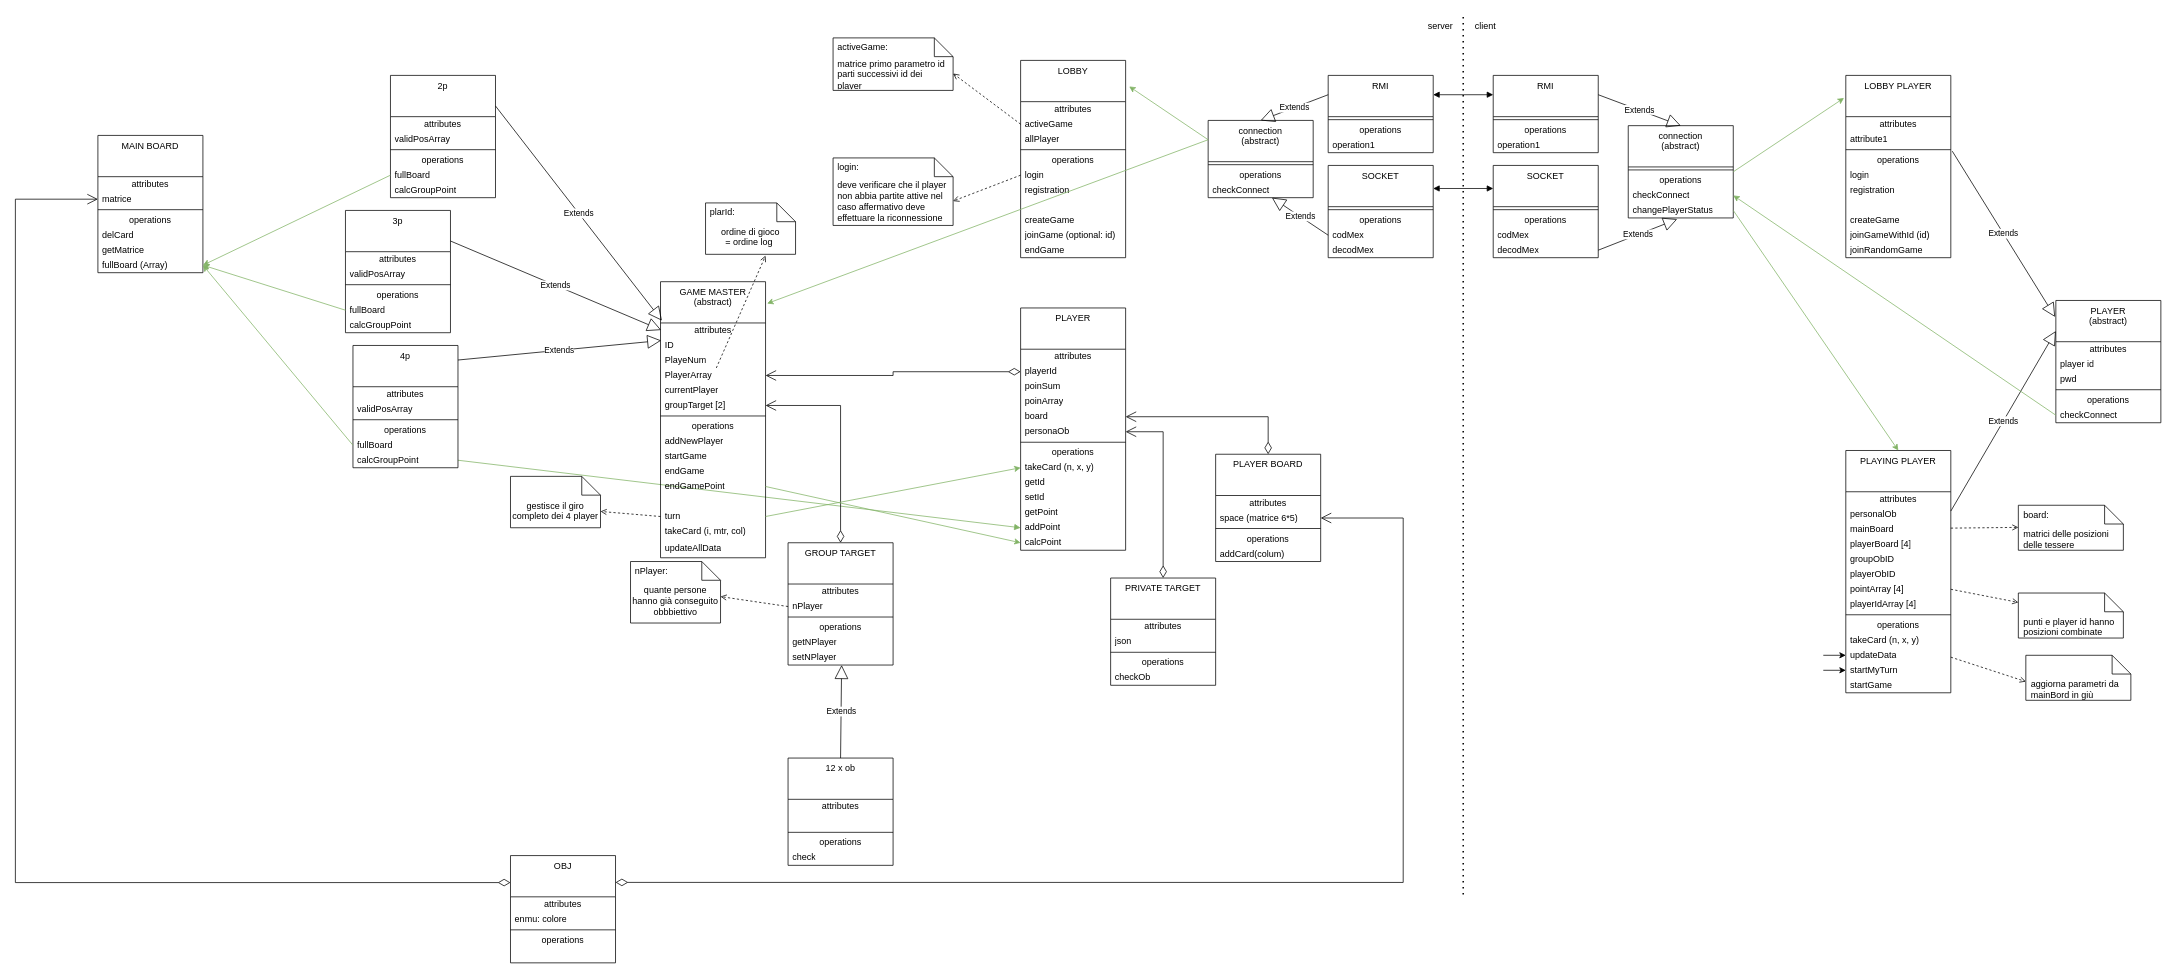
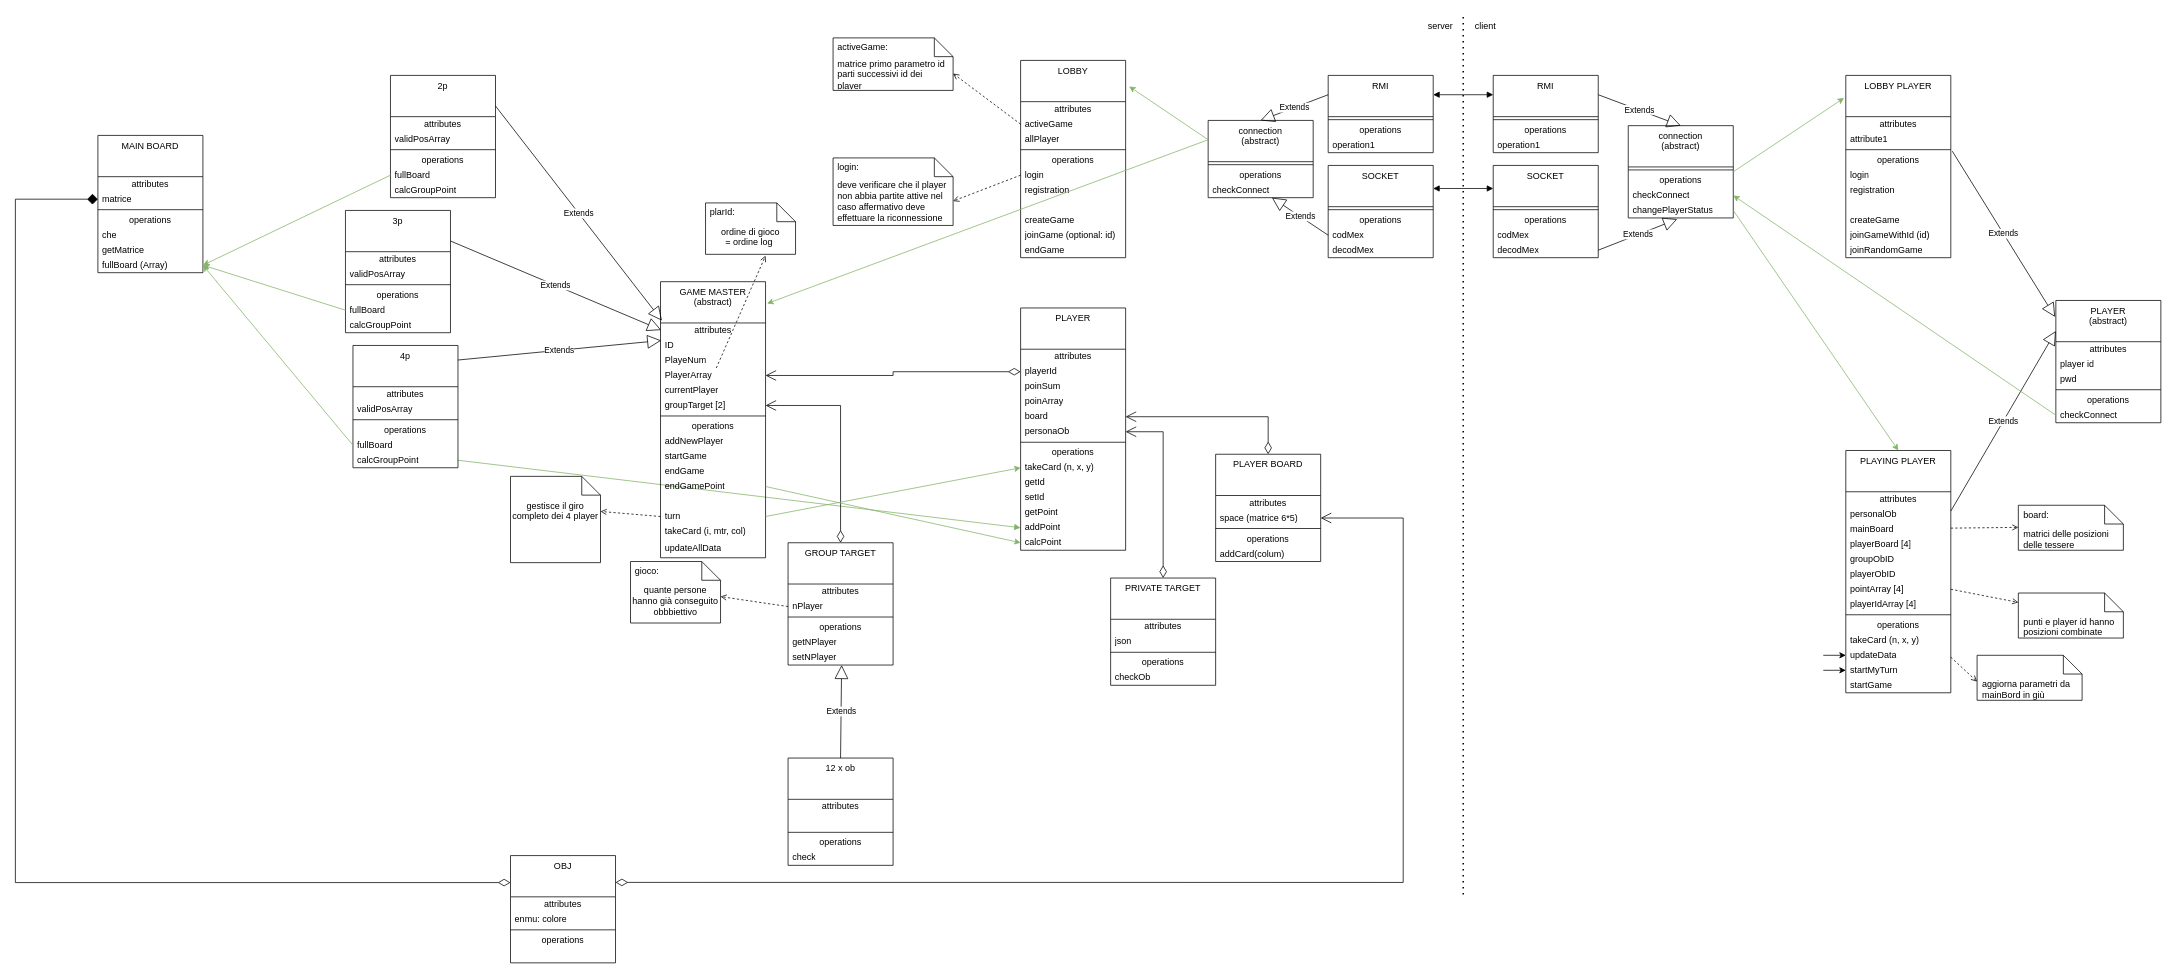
- <mxCell id="198" value="" style="endArrow=open;html=1;endSize=12;startArrow=diamondThin;startSize=14;startFill=0;edgeStyle=orthogonalEdgeStyle;align=left;verticalAlign=bottom;rounded=0;entryX=0;entryY=0.5;entryDx=0;entryDy=0;" edge="1" parent="1" source="172" target="121"><mxGeometry x="-1" y="3" relative="1" as="geometry"><mxPoint x="1030" y="1096.25" as="sourcePoint" /><mxPoint x="960" y="690.25" as="targetPoint" /><Array as="points"><mxPoint x="20" y="1176" /><mxPoint x="20" y="265" /></Array></mxGeometry></mxCell>
+ <mxCell id="198" value="" style="endArrow=diamond;html=1;endSize=12;startArrow=diamondThin;startSize=14;startFill=0;edgeStyle=orthogonalEdgeStyle;align=left;verticalAlign=bottom;rounded=0;entryX=0;entryY=0.5;entryDx=0;entryDy=0;" edge="1" parent="1" source="172" target="121"><mxGeometry x="-1" y="3" relative="1" as="geometry"><mxPoint x="1030" y="1096.25" as="sourcePoint" /><mxPoint x="960" y="690.25" as="targetPoint" /><Array as="points"><mxPoint x="20" y="1176" /><mxPoint x="20" y="265" /></Array></mxGeometry></mxCell>
- <mxCell id="124" value="delCard" style="text;html=1;strokeColor=none;fillColor=none;align=left;verticalAlign=middle;spacingLeft=4;spacingRight=4;overflow=hidden;rotatable=0;points=[[0,0.5],[1,0.5]];portConstraint=eastwest;whiteSpace=wrap;" vertex="1" parent="119"><mxGeometry y="123" width="140" height="20" as="geometry" /></mxCell>
+ <mxCell id="124" value="che" style="text;html=1;strokeColor=none;fillColor=none;align=left;verticalAlign=middle;spacingLeft=4;spacingRight=4;overflow=hidden;rotatable=0;points=[[0,0.5],[1,0.5]];portConstraint=eastwest;whiteSpace=wrap;" vertex="1" parent="119"><mxGeometry y="123" width="140" height="20" as="geometry" /></mxCell>
- <mxCell id="192" value="gestisce il giro completo dei 4 player" style="shape=note2;boundedLbl=1;whiteSpace=wrap;html=1;size=25;verticalAlign=top;align=center;" vertex="1" parent="1"><mxGeometry x="680" y="634.5" width="120" height="68.5" as="geometry" /></mxCell>
+ <mxCell id="192" value="gestisce il giro completo dei 4 player" style="shape=note2;boundedLbl=1;whiteSpace=wrap;html=1;size=25;verticalAlign=top;align=center;" vertex="1" parent="1"><mxGeometry x="680" y="634.5" width="120" height="115" as="geometry" /></mxCell>
- <mxCell id="190" value="nPlayer:" style="text;html=1;strokeColor=none;fillColor=none;align=left;verticalAlign=middle;spacingLeft=4;spacingRight=4;overflow=hidden;rotatable=0;points=[[0,0.5],[1,0.5]];portConstraint=eastwest;whiteSpace=wrap;" vertex="1" parent="1"><mxGeometry x="840" y="748" width="120" height="25" as="geometry" /></mxCell>
+ <mxCell id="190" value="gioco:" style="text;html=1;strokeColor=none;fillColor=none;align=left;verticalAlign=middle;spacingLeft=4;spacingRight=4;overflow=hidden;rotatable=0;points=[[0,0.5],[1,0.5]];portConstraint=eastwest;whiteSpace=wrap;" vertex="1" parent="1"><mxGeometry x="840" y="748" width="120" height="25" as="geometry" /></mxCell>
- <mxCell id="204" value="aggiorna parametri da mainBord in giù" style="shape=note2;boundedLbl=1;whiteSpace=wrap;html=1;size=25;verticalAlign=top;align=left;spacingLeft=5;" vertex="1" parent="1"><mxGeometry x="2700" y="873" width="140" height="60" as="geometry" /></mxCell>
+ <mxCell id="204" value="aggiorna parametri da mainBord in giù" style="shape=note2;boundedLbl=1;whiteSpace=wrap;html=1;size=25;verticalAlign=top;align=left;spacingLeft=5;" vertex="1" parent="1"><mxGeometry x="2635" y="873" width="140" height="60" as="geometry" /></mxCell>
